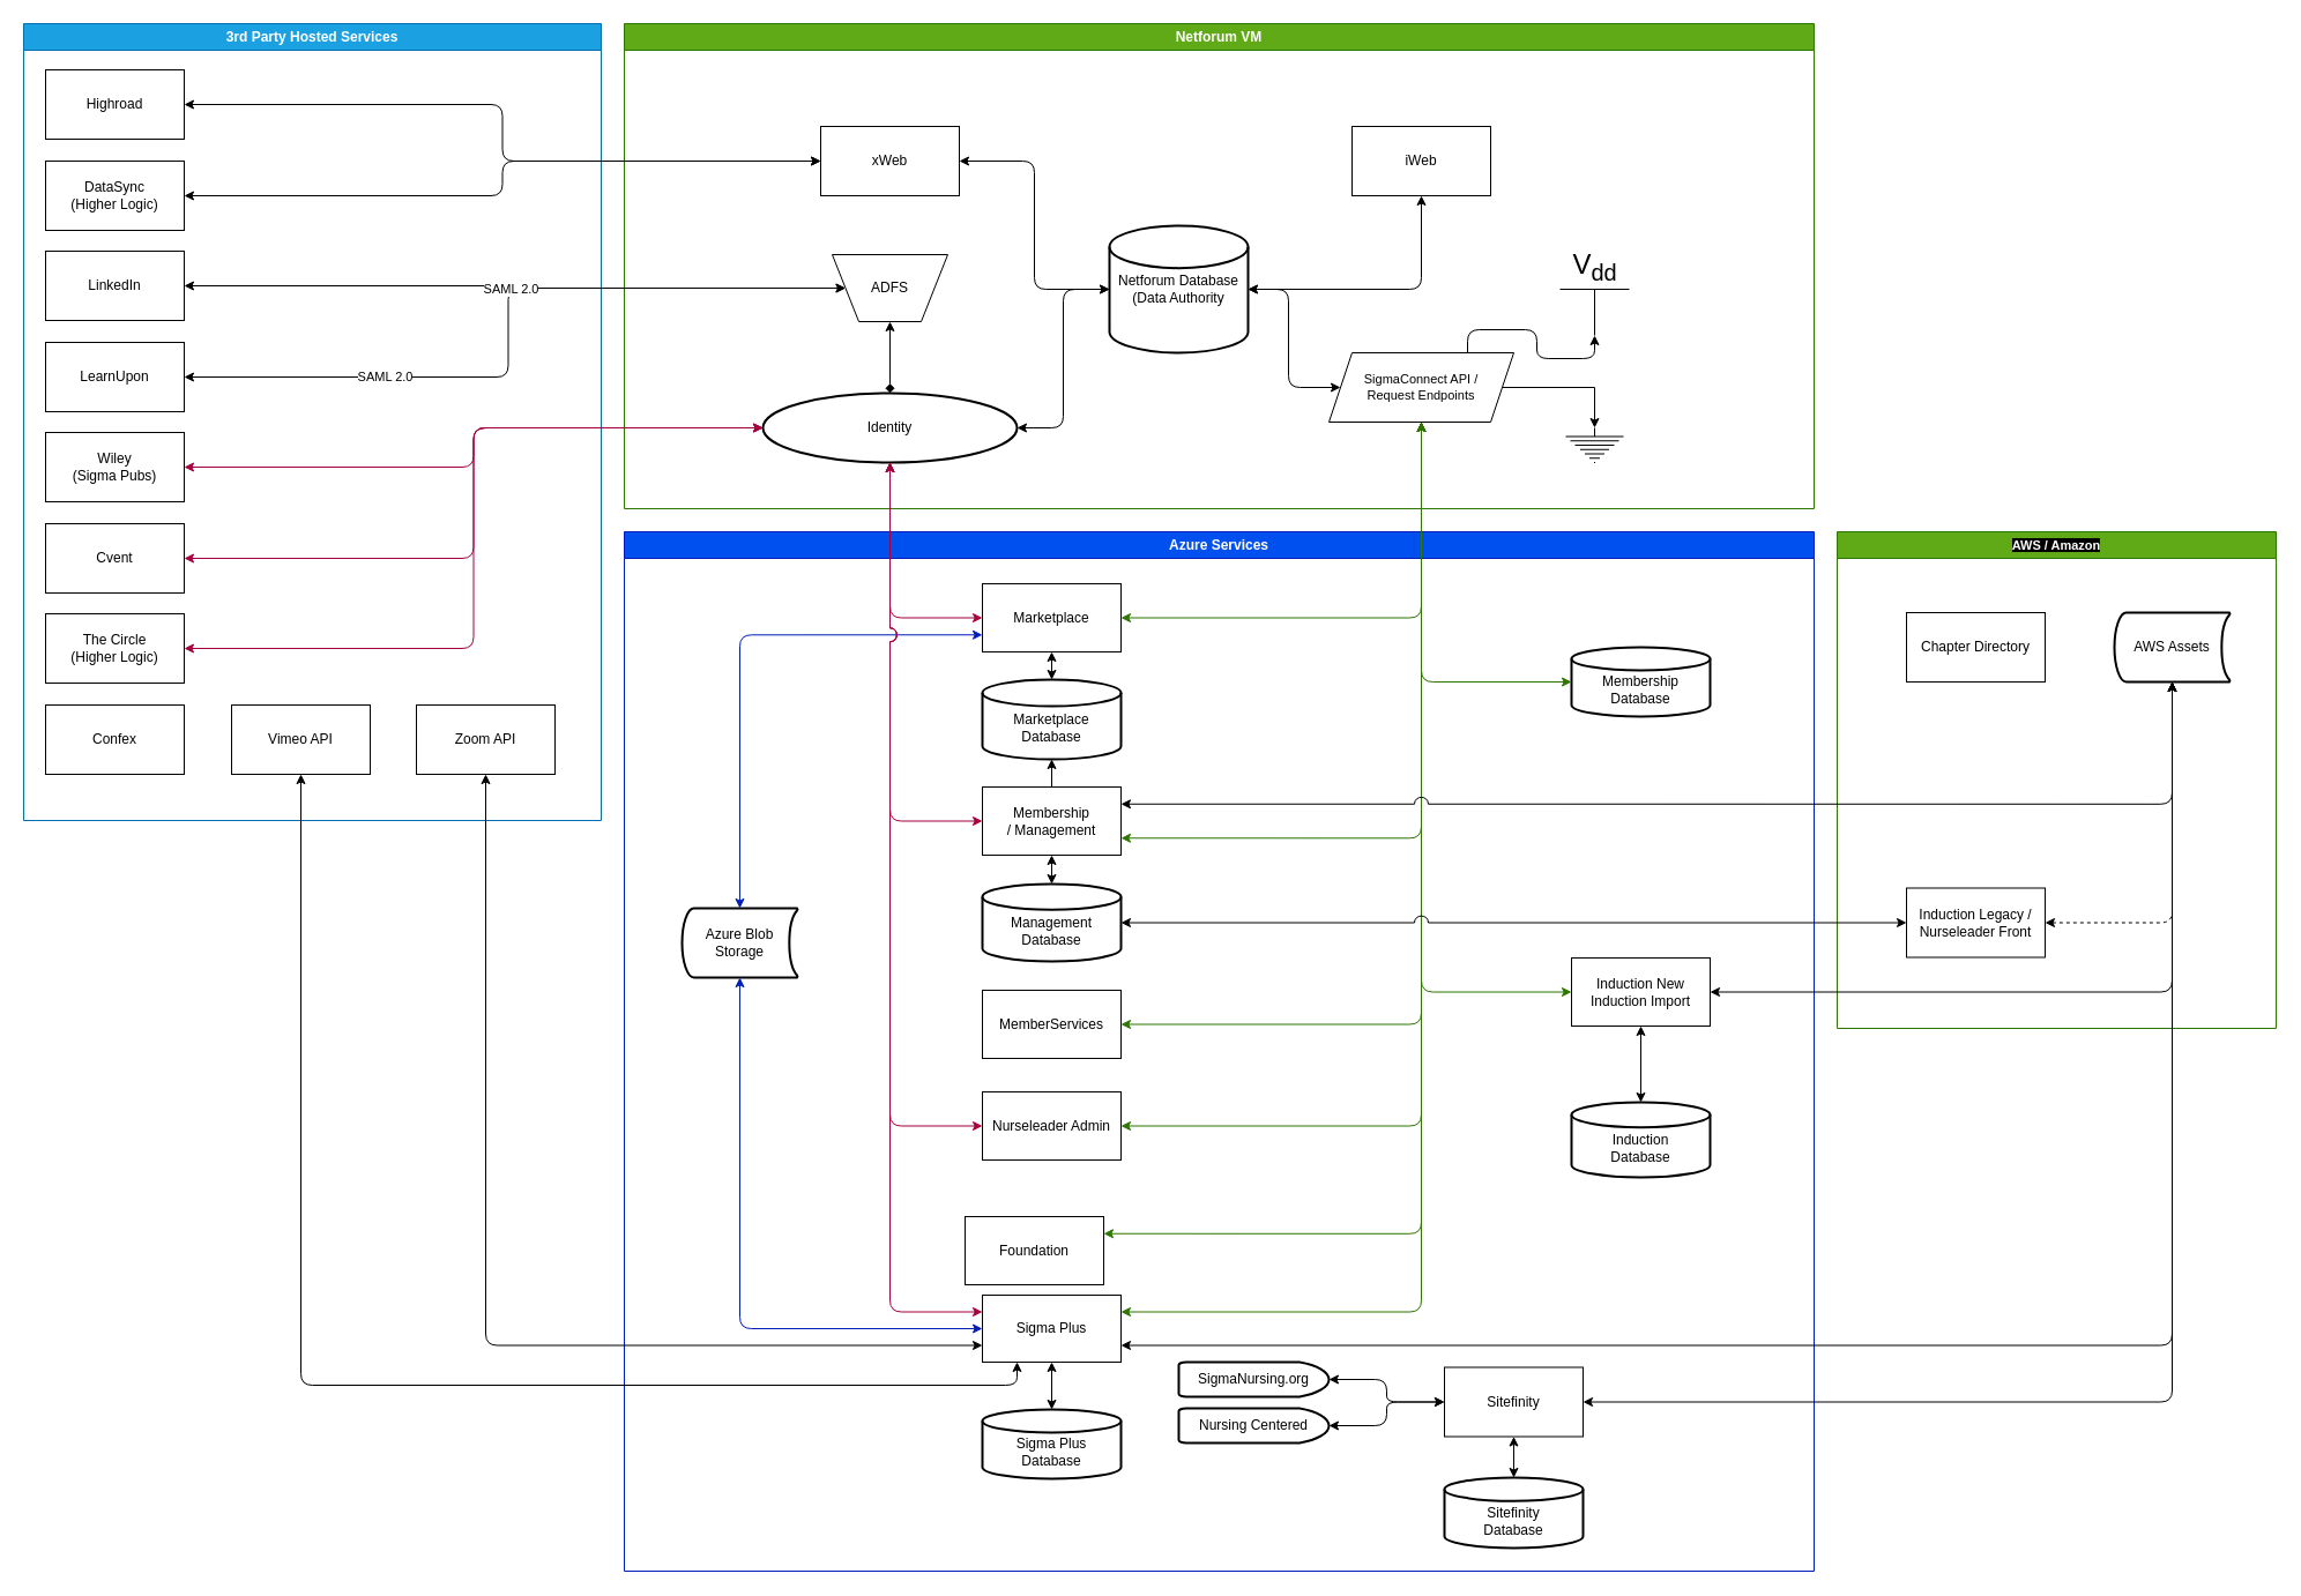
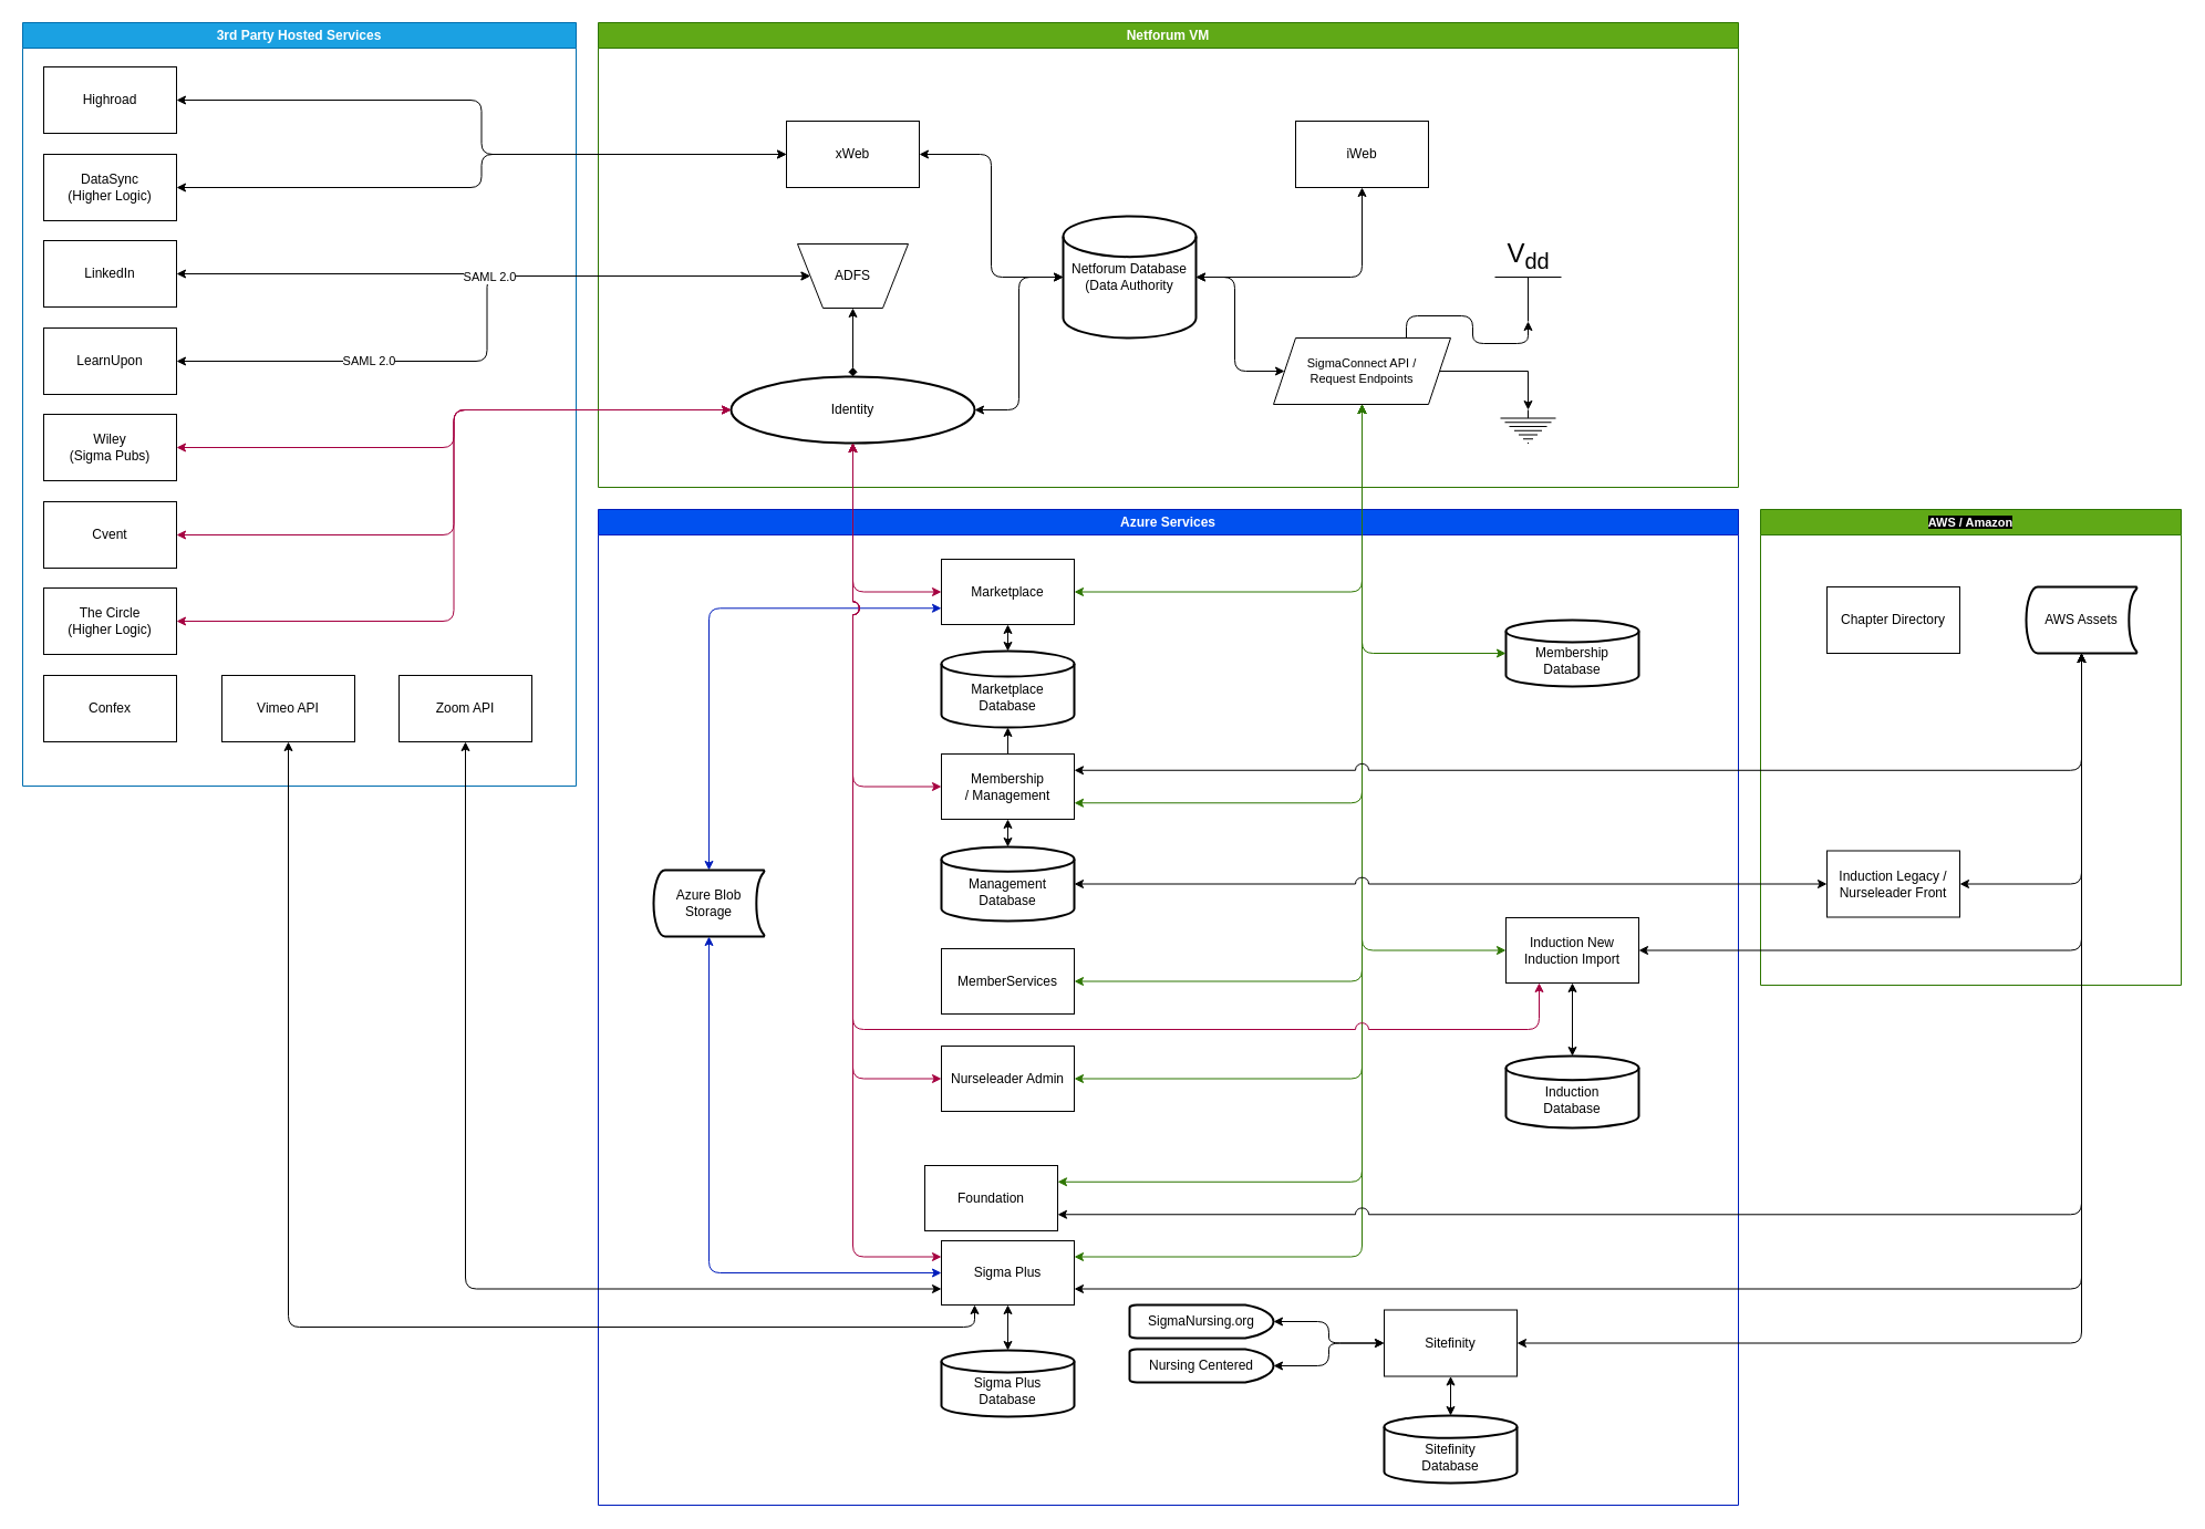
- <mxCell id="73" style="edgeStyle=orthogonalEdgeStyle;rounded=1;orthogonalLoop=1;jettySize=auto;html=1;exitX=1;exitY=0.5;exitDx=0;exitDy=0;entryX=0.5;entryY=1;entryDx=0;entryDy=0;entryPerimeter=0;curved=0;jumpStyle=arc;jumpSize=12;startArrow=classic;startFill=1;strokeColor=light-dark(#000000,#FF0505);align=center;verticalAlign=middle;fontFamily=Helvetica;fontSize=11;fontColor=default;labelBackgroundColor=default;endArrow=classic;dashed=1;" parent="69" source="71" target="70" edge="1"><mxGeometry relative="1" as="geometry" /></mxCell>
+ <mxCell id="73" style="edgeStyle=orthogonalEdgeStyle;rounded=1;orthogonalLoop=1;jettySize=auto;html=1;exitX=1;exitY=0.5;exitDx=0;exitDy=0;entryX=0.5;entryY=1;entryDx=0;entryDy=0;entryPerimeter=0;curved=0;jumpStyle=arc;jumpSize=12;startArrow=classic;startFill=1;strokeColor=light-dark(#000000,#FF0505);align=center;verticalAlign=middle;fontFamily=Helvetica;fontSize=11;fontColor=default;labelBackgroundColor=default;endArrow=classic;" parent="69" source="71" target="70" edge="1"><mxGeometry relative="1" as="geometry" /></mxCell>
+ <mxCell id="91" style="edgeStyle=orthogonalEdgeStyle;rounded=1;orthogonalLoop=1;jettySize=auto;html=1;exitX=0.5;exitY=1;exitDx=0;exitDy=0;exitPerimeter=0;entryX=0.25;entryY=1;entryDx=0;entryDy=0;strokeColor=#A50040;align=center;verticalAlign=middle;fontFamily=Helvetica;fontSize=11;fontColor=default;labelBackgroundColor=default;jumpStyle=arc;jumpSize=12;startArrow=classic;startFill=1;endArrow=classic;curved=0;fillColor=#d80073;" parent="1" source="13" target="46" edge="1"><mxGeometry relative="1" as="geometry"><Array as="points"><mxPoint x="770" y="930" /><mxPoint x="1390" y="930" /></Array></mxGeometry></mxCell>
+ <mxCell id="82" style="edgeStyle=orthogonalEdgeStyle;rounded=1;orthogonalLoop=1;jettySize=auto;html=1;exitX=1;exitY=0.75;exitDx=0;exitDy=0;entryX=0.5;entryY=1;entryDx=0;entryDy=0;entryPerimeter=0;jumpStyle=arc;jumpSize=12;startArrow=classic;startFill=1;curved=0;strokeColor=light-dark(#000000,#FF0505);align=center;verticalAlign=middle;fontFamily=Helvetica;fontSize=11;fontColor=default;labelBackgroundColor=default;endArrow=classic;" parent="1" source="44" target="70" edge="1"><mxGeometry relative="1" as="geometry" /></mxCell>
